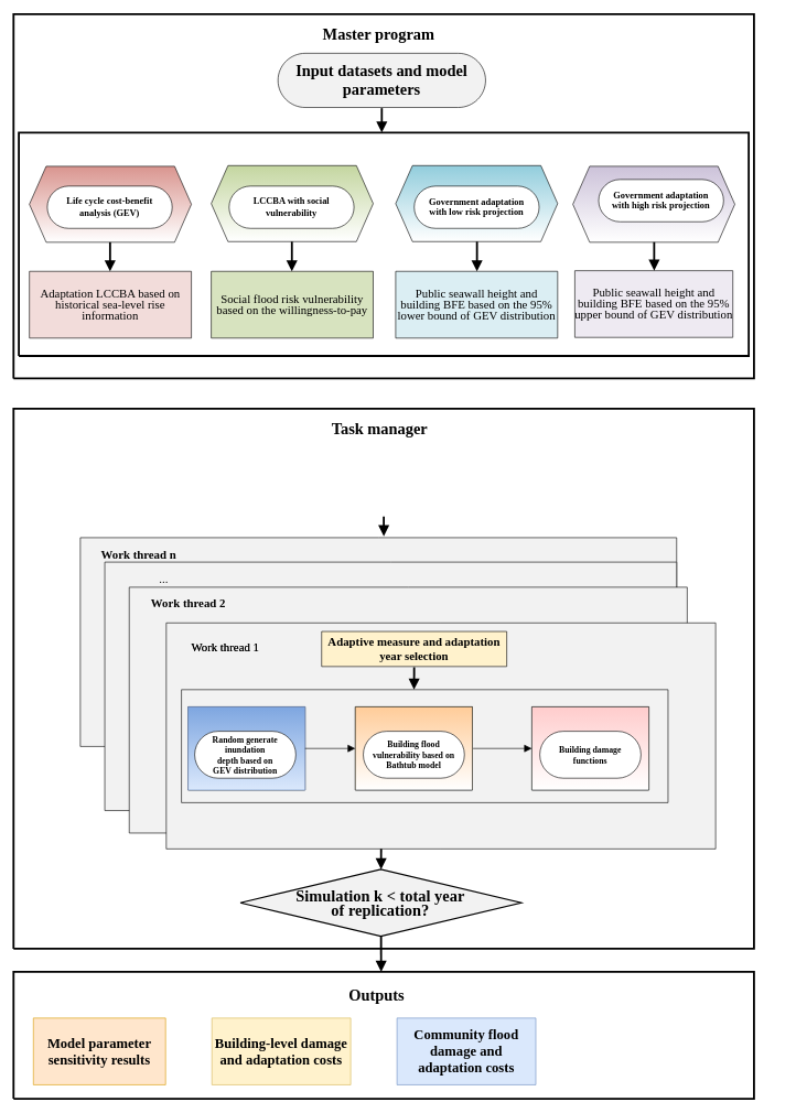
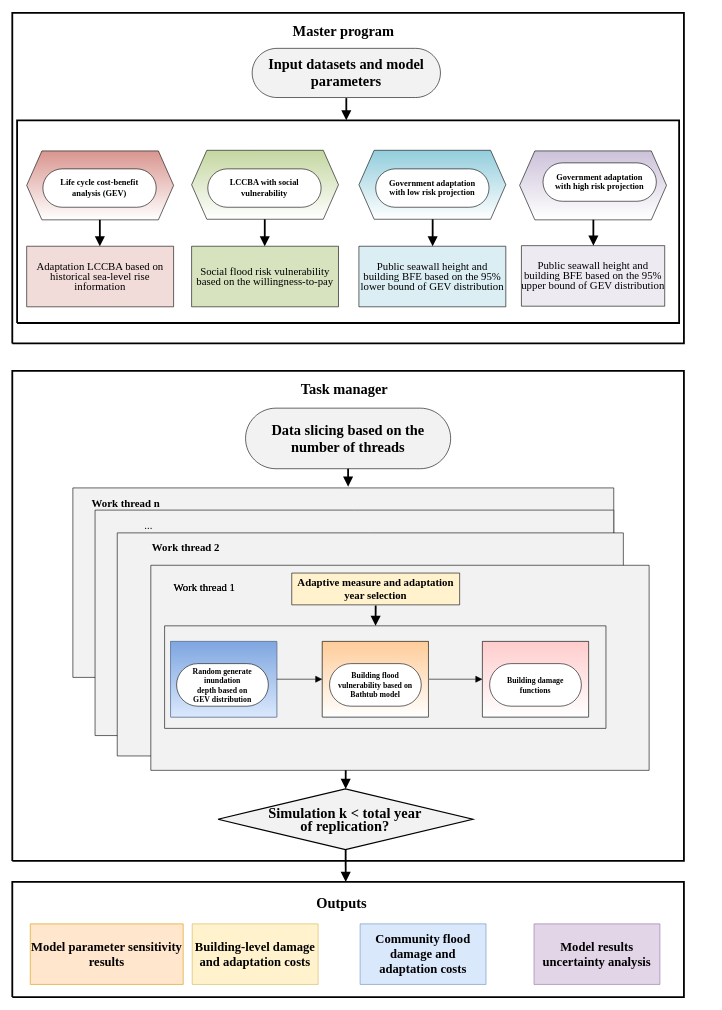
+ <mxCell id="30" value="&lt;font style=&quot;font-size: 24px ; font-family: &amp;#34;times new roman&amp;#34; ; color: #000000 ; direction: ltr ; letter-spacing: 0px ; line-height: 120% ; opacity: 1&quot;&gt;&lt;b&gt;Data slicing based on the &lt;br&gt;number of threads&lt;/b&gt;&lt;br&gt;&lt;/font&gt;" style="verticalAlign=middle;align=center;vsdxID=23;fillColor=#f2f2f2;gradientColor=none;shape=stencil(jVLLDoMgEPwargTY+jrb9j9MxUpqxaC2+veVQiqgMb0twyw7OwyCvK+LjiNG+kHJB3+LcqgRnBFjoq25EsNSIbggyCup+F3JsS3NuSs0U1dP+dIvTKaPnnBKdRcjs0UI+Z6vht6I1qGnEabZEf02KvM8NdcZYEhsA/U7yMQCYLZAkuDYipog5FggOhy70i3AGIbMH+tKsxDxh7rbgsvY9WZr5aHEGMfgawxsCUxxNwCf8ZclgSGux2yjKPyZ3zc4O8JuAJZizVolmsZE1b0Ps7lAJtdw+QA=);strokeColor=#000000;spacingTop=-3;spacingBottom=-3;spacingLeft=-3;spacingRight=-3;labelBackgroundColor=none;rounded=0;html=1;whiteSpace=wrap;" parent="27" vertex="1"><mxGeometry x="389" y="62" width="342" height="101" as="geometry" /></mxCell>
- <mxCell id="43" value="&lt;font style=&quot;font-size: 18px ; font-family: &amp;#34;times new roman&amp;#34; ; color: #000000 ; direction: ltr ; letter-spacing: 0px ; line-height: 120% ; opacity: 1&quot;&gt;&lt;b&gt;Work thread 2&lt;/b&gt;&lt;/font&gt;&lt;font style=&quot;font-size: 18px ; font-family: &amp;#34;times new roman&amp;#34; ; color: #000000 ; direction: ltr ; letter-spacing: 0px ; line-height: 120% ; opacity: 1&quot;&gt;&lt;br&gt;&lt;/font&gt;" style="verticalAlign=middle;align=center;vsdxID=39;fillColor=none;gradientColor=none;shape=stencil(nZBLDoAgDERP0z3SIyjew0SURgSD+Lu9kMZoXLhwN9O+tukAlrNpJg1SzDH4QW/URgNYgZTkjA4UkwJUgGXng+6DX1zLfmoymdXo17xh5zmRJ6Q42BWCfc2oJfdAr+Yv+AP9Cb7OJ3H/2JG1HNGz/84klThPVCc=);strokeColor=none;spacingTop=-3;spacingBottom=-3;spacingLeft=-3;spacingRight=-3;labelBackgroundColor=none;rounded=0;html=1;whiteSpace=wrap;" parent="1" vertex="1"><mxGeometry x="208" y="900" width="153" height="25" as="geometry" /></mxCell>
+ <mxCell id="43" value="&lt;font style=&quot;font-size: 18px ; font-family: &amp;#34;times new roman&amp;#34; ; color: #000000 ; direction: ltr ; letter-spacing: 0px ; line-height: 120% ; opacity: 1&quot;&gt;&lt;b&gt;Work thread 2&lt;/b&gt;&lt;/font&gt;&lt;font style=&quot;font-size: 18px ; font-family: &amp;#34;times new roman&amp;#34; ; color: #000000 ; direction: ltr ; letter-spacing: 0px ; line-height: 120% ; opacity: 1&quot;&gt;&lt;br&gt;&lt;/font&gt;" style="verticalAlign=middle;align=center;vsdxID=39;fillColor=none;gradientColor=none;shape=stencil(nZBLDoAgDERP0z3SIyjew0SURgSD+Lu9kMZoXLhwN9O+tukAlrNpJg1SzDH4QW/URgNYgZTkjA4UkwJUgGXng+6DX1zLfmoymdXo17xh5zmRJ6Q42BWCfc2oJfdAr+Yv+AP9Cb7OJ3H/2JG1HNGz/84klThPVCc=);strokeColor=none;spacingTop=-3;spacingBottom=-3;spacingLeft=-3;spacingRight=-3;labelBackgroundColor=none;rounded=0;html=1;whiteSpace=wrap;" parent="1" vertex="1"><mxGeometry x="233" y="900" width="153" height="25" as="geometry" /></mxCell>
- <mxCell id="24" value="&lt;font style=&quot;font-size: 21px ; font-family: &amp;#34;times new roman&amp;#34; ; color: #000000 ; direction: ltr ; letter-spacing: 0px ; line-height: 120% ; opacity: 1&quot;&gt;&lt;b&gt;Model parameter sensitivity results&lt;/b&gt;&lt;br&gt;&lt;/font&gt;" style="verticalAlign=middle;align=center;vsdxID=18;fillColor=#ffe6cc;gradientColor=none;shape=stencil(nZBLDoAgDERP0z3SIyjew0SURgSD+Lu9kMZoXLhwN9O+tukAlrNpJg1SzDH4QW/URgNYgZTkjA4UkwJUgGXng+6DX1zLfmoymdXo17xh5zmRJ6Q42BWCfc2oJfdAr+Yv+AP9Cb7OJ3H/2JG1HNGz/84klThPVCc=);strokeColor=#d79b00;spacingTop=-3;spacingBottom=-3;spacingLeft=-3;spacingRight=-3;labelBackgroundColor=none;rounded=0;html=1;whiteSpace=wrap;" parent="19" vertex="1"><mxGeometry x="30" y="70" width="200" height="101" as="geometry" /></mxCell>
+ <mxCell id="24" value="&lt;font style=&quot;font-size: 21px ; font-family: &amp;#34;times new roman&amp;#34; ; color: #000000 ; direction: ltr ; letter-spacing: 0px ; line-height: 120% ; opacity: 1&quot;&gt;&lt;b&gt;Model parameter sensitivity results&lt;/b&gt;&lt;br&gt;&lt;/font&gt;" style="verticalAlign=middle;align=center;vsdxID=18;fillColor=#ffe6cc;gradientColor=none;shape=stencil(nZBLDoAgDERP0z3SIyjew0SURgSD+Lu9kMZoXLhwN9O+tukAlrNpJg1SzDH4QW/URgNYgZTkjA4UkwJUgGXng+6DX1zLfmoymdXo17xh5zmRJ6Q42BWCfc2oJfdAr+Yv+AP9Cb7OJ3H/2JG1HNGz/84klThPVCc=);strokeColor=#d79b00;spacingTop=-3;spacingBottom=-3;spacingLeft=-3;spacingRight=-3;labelBackgroundColor=none;rounded=0;html=1;whiteSpace=wrap;" parent="19" vertex="1"><mxGeometry x="30" y="70" width="255" height="101" as="geometry" /></mxCell>
+ <mxCell id="25" value="&lt;font style=&quot;font-size: 21px ; font-family: &amp;#34;times new roman&amp;#34; ; color: #000000 ; direction: ltr ; letter-spacing: 0px ; line-height: 120% ; opacity: 1&quot;&gt;&lt;b&gt;Model results uncertainty analysis&lt;/b&gt;&lt;br&gt;&lt;/font&gt;" style="verticalAlign=middle;align=center;vsdxID=19;fillColor=#e1d5e7;gradientColor=none;shape=stencil(nZBLDoAgDERP0z3SIyjew0SURgSD+Lu9kMZoXLhwN9O+tukAlrNpJg1SzDH4QW/URgNYgZTkjA4UkwJUgGXng+6DX1zLfmoymdXo17xh5zmRJ6Q42BWCfc2oJfdAr+Yv+AP9Cb7OJ3H/2JG1HNGz/84klThPVCc=);strokeColor=#9673a6;spacingTop=-3;spacingBottom=-3;spacingLeft=-3;spacingRight=-3;labelBackgroundColor=none;rounded=0;html=1;whiteSpace=wrap;" parent="19" vertex="1"><mxGeometry x="870" y="70" width="210" height="101" as="geometry" /></mxCell>
